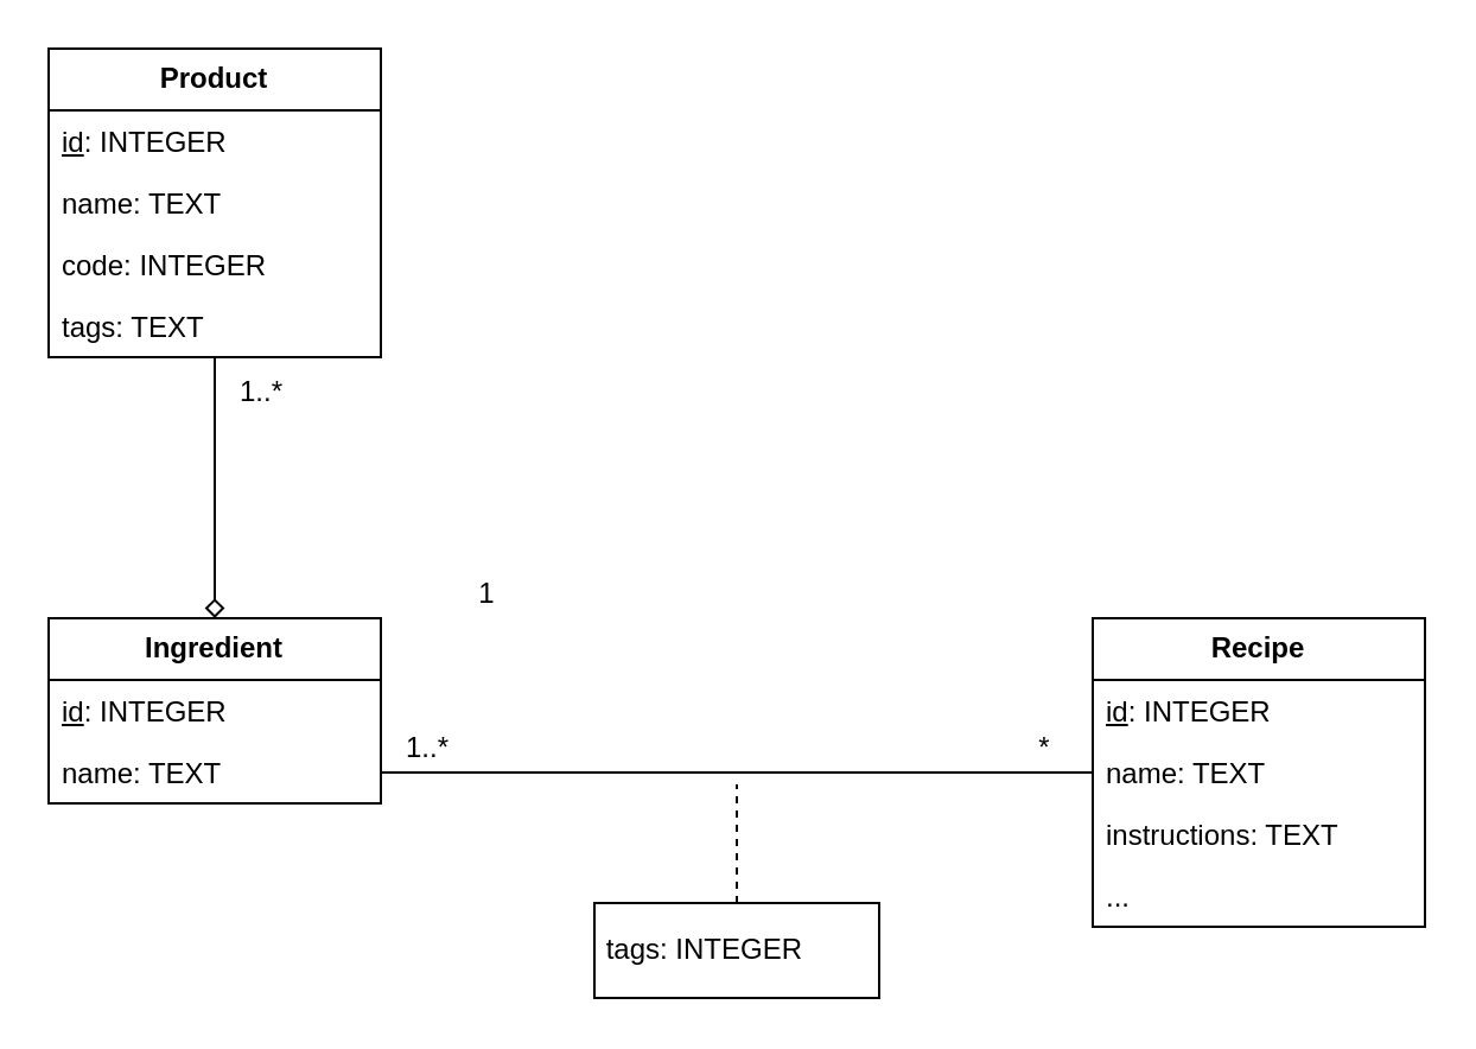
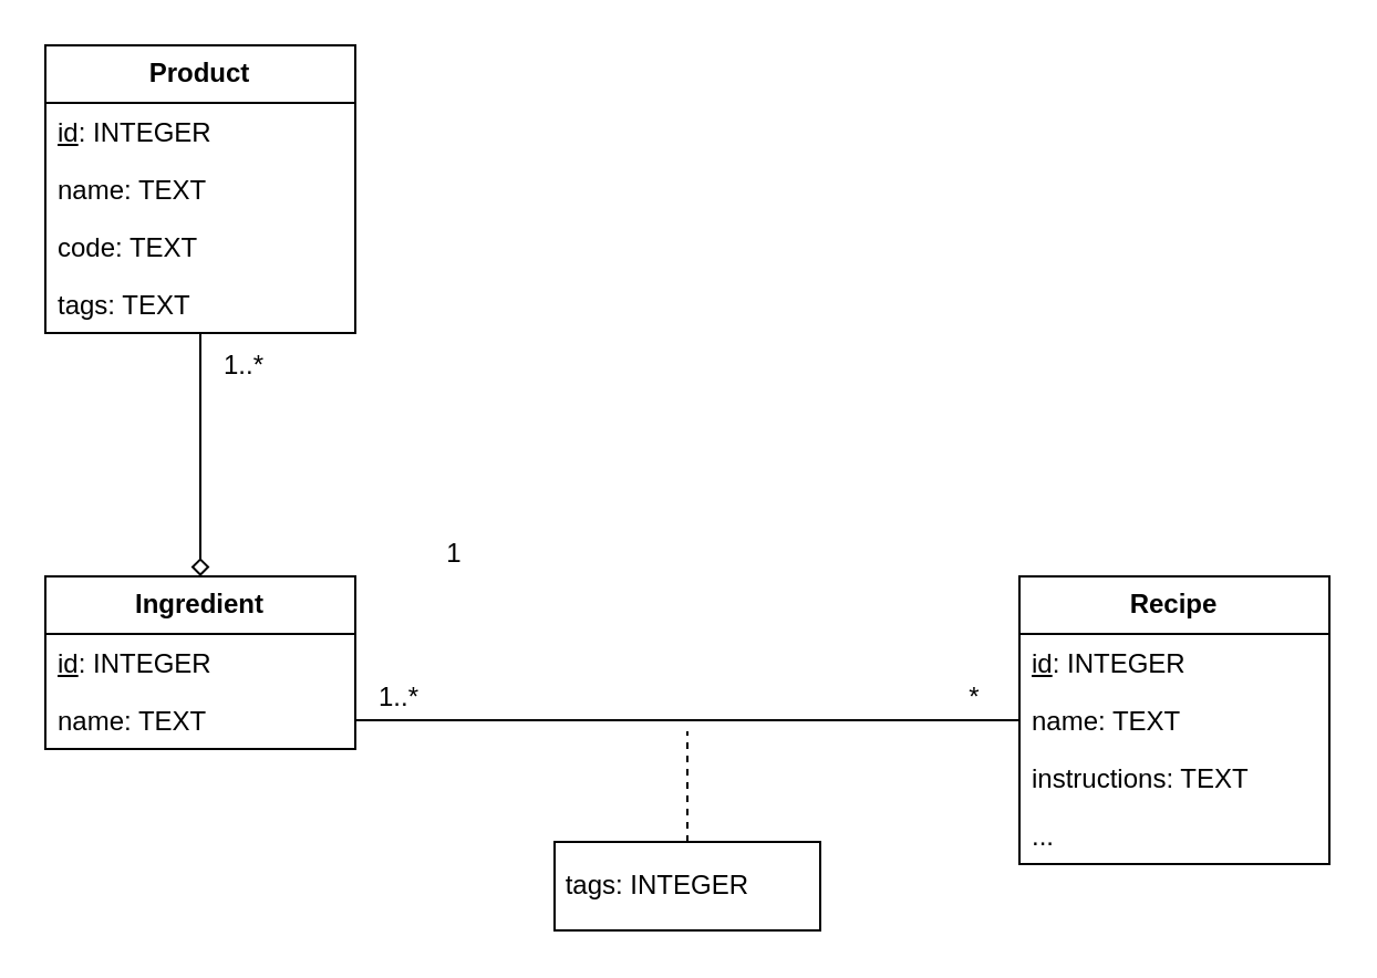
- <mxCell id="6" value="&lt;div&gt;code: INTEGER&lt;/div&gt;" style="text;strokeColor=none;fillColor=none;align=left;verticalAlign=top;spacingLeft=4;spacingRight=4;overflow=hidden;rotatable=0;points=[[0,0.5],[1,0.5]];portConstraint=eastwest;whiteSpace=wrap;html=1;" vertex="1" parent="3"><mxGeometry y="78" width="140" height="26" as="geometry" /></mxCell>
+ <mxCell id="6" value="&lt;div&gt;code: TEXT&lt;/div&gt;" style="text;strokeColor=none;fillColor=none;align=left;verticalAlign=top;spacingLeft=4;spacingRight=4;overflow=hidden;rotatable=0;points=[[0,0.5],[1,0.5]];portConstraint=eastwest;whiteSpace=wrap;html=1;" vertex="1" parent="3"><mxGeometry y="78" width="140" height="26" as="geometry" /></mxCell>
